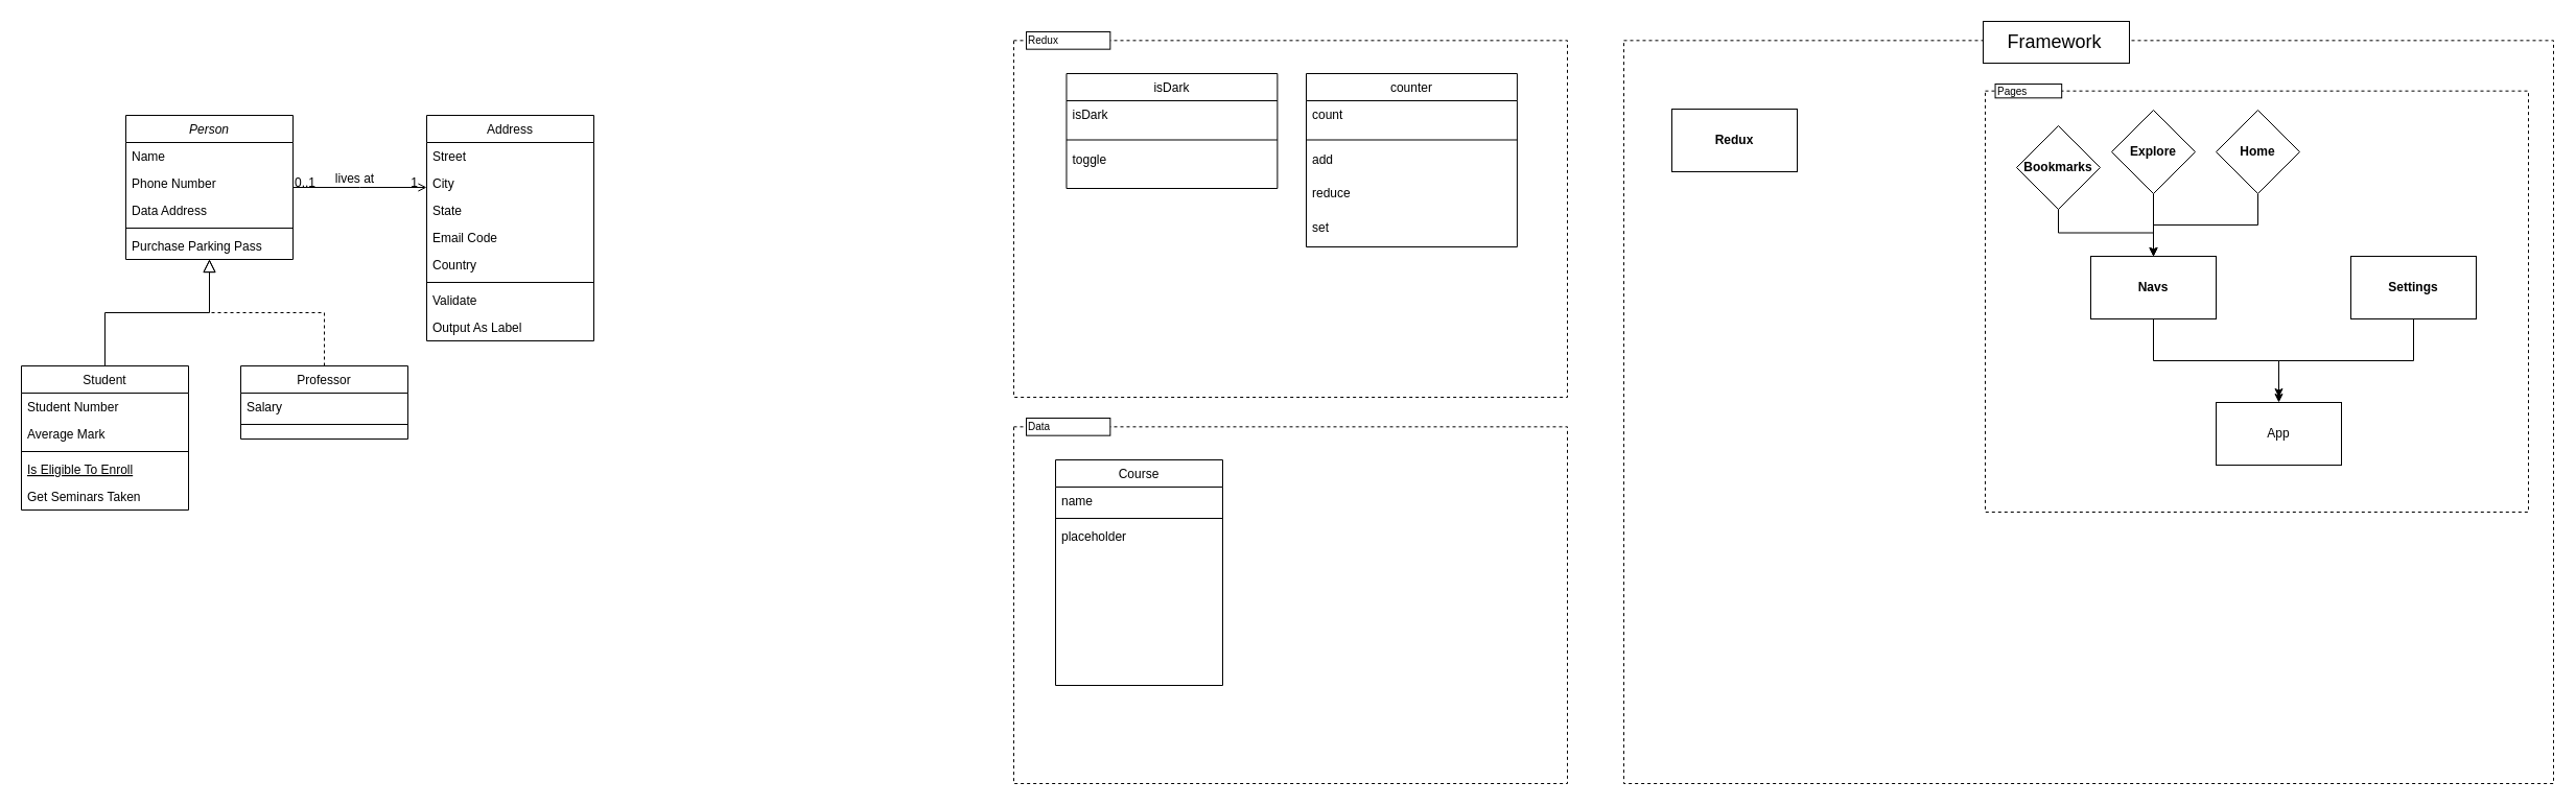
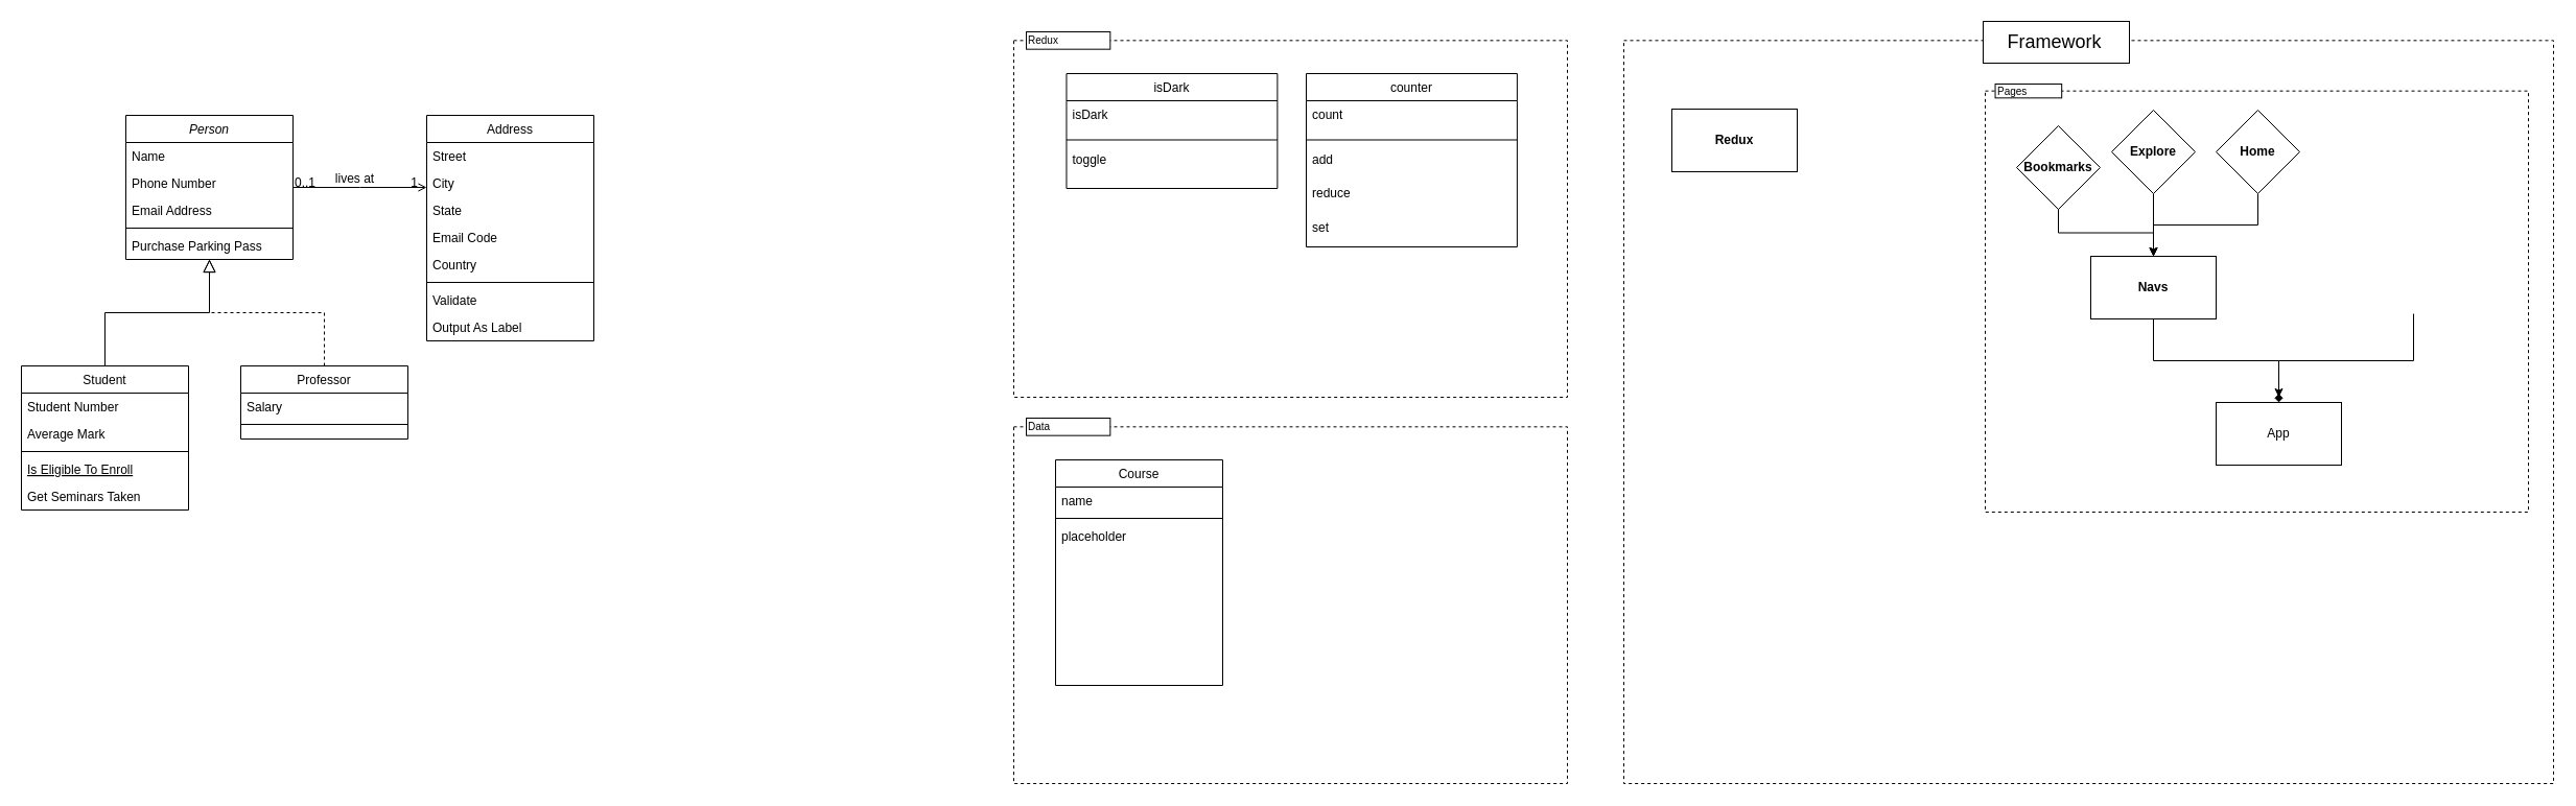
- <mxCell id="5" value="Data Address" style="text;align=left;verticalAlign=top;spacingLeft=4;spacingRight=4;overflow=hidden;rotatable=0;points=[[0,0.5],[1,0.5]];portConstraint=eastwest;rounded=0;shadow=0;html=0;" parent="2" vertex="1"><mxGeometry y="78" width="160" height="26" as="geometry" /></mxCell>
+ <mxCell id="5" value="Email Address" style="text;align=left;verticalAlign=top;spacingLeft=4;spacingRight=4;overflow=hidden;rotatable=0;points=[[0,0.5],[1,0.5]];portConstraint=eastwest;rounded=0;shadow=0;html=0;" parent="2" vertex="1"><mxGeometry y="78" width="160" height="26" as="geometry" /></mxCell>
- <mxCell id="74" value="&lt;b&gt;Settings&lt;/b&gt;" style="rounded=0;whiteSpace=wrap;html=1;" vertex="1" parent="62"><mxGeometry x="350" y="165" width="120" height="60" as="geometry" /></mxCell>
- <mxCell id="71" style="edgeStyle=orthogonalEdgeStyle;rounded=0;orthogonalLoop=1;jettySize=auto;html=1;" edge="1" parent="62" source="72" target="77"><mxGeometry relative="1" as="geometry" /></mxCell>
+ <mxCell id="71" style="edgeStyle=orthogonalEdgeStyle;rounded=0;orthogonalLoop=1;jettySize=auto;html=1;endArrow=diamond;" edge="1" parent="62" source="72" target="77"><mxGeometry relative="1" as="geometry" /></mxCell>
